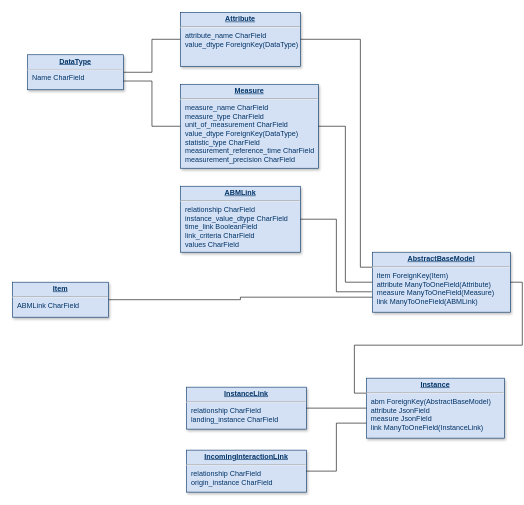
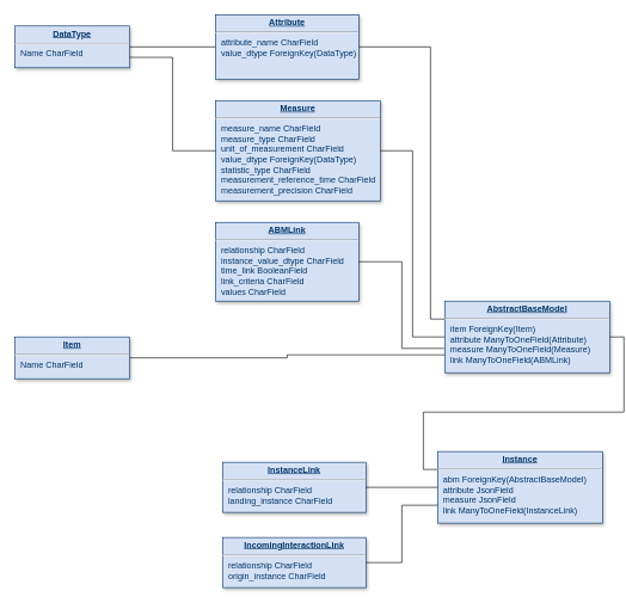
- <mxCell id="3" value="&lt;p style=&quot;margin: 0px ; margin-top: 4px ; text-align: center ; text-decoration: underline&quot;&gt;&lt;b&gt;DataType&lt;/b&gt;&lt;/p&gt;&lt;hr&gt;&lt;p style=&quot;margin: 0px ; margin-left: 8px&quot;&gt;Name CharField&lt;/p&gt;" style="verticalAlign=top;align=left;overflow=fill;fontSize=12;fontFamily=Helvetica;html=1;strokeColor=#003366;shadow=1;fillColor=#D4E1F5;fontColor=#003366" parent="1" vertex="1"><mxGeometry x="45" y="90.82" width="160" height="58.36" as="geometry" /></mxCell>
+ <mxCell id="3" value="&lt;p style=&quot;margin: 0px ; margin-top: 4px ; text-align: center ; text-decoration: underline&quot;&gt;&lt;b&gt;DataType&lt;/b&gt;&lt;/p&gt;&lt;hr&gt;&lt;p style=&quot;margin: 0px ; margin-left: 8px&quot;&gt;Name CharField&lt;/p&gt;" style="verticalAlign=top;align=left;overflow=fill;fontSize=12;fontFamily=Helvetica;html=1;strokeColor=#003366;shadow=1;fillColor=#D4E1F5;fontColor=#003366" parent="1" vertex="1"><mxGeometry x="20" y="35.82" width="160" height="58.36" as="geometry" /></mxCell>
- <mxCell id="12" value="&lt;p style=&quot;margin: 0px ; margin-top: 4px ; text-align: center ; text-decoration: underline&quot;&gt;&lt;b&gt;Item&lt;/b&gt;&lt;/p&gt;&lt;hr&gt;&lt;p style=&quot;margin: 0px ; margin-left: 8px&quot;&gt;ABMLink CharField&lt;/p&gt;" style="verticalAlign=top;align=left;overflow=fill;fontSize=12;fontFamily=Helvetica;html=1;strokeColor=#003366;shadow=1;fillColor=#D4E1F5;fontColor=#003366" vertex="1" parent="1"><mxGeometry x="20" y="470" width="160" height="58.36" as="geometry" /></mxCell>
+ <mxCell id="12" value="&lt;p style=&quot;margin: 0px ; margin-top: 4px ; text-align: center ; text-decoration: underline&quot;&gt;&lt;b&gt;Item&lt;/b&gt;&lt;/p&gt;&lt;hr&gt;&lt;p style=&quot;margin: 0px ; margin-left: 8px&quot;&gt;Name CharField&lt;/p&gt;" style="verticalAlign=top;align=left;overflow=fill;fontSize=12;fontFamily=Helvetica;html=1;strokeColor=#003366;shadow=1;fillColor=#D4E1F5;fontColor=#003366" vertex="1" parent="1"><mxGeometry x="20" y="470" width="160" height="58.36" as="geometry" /></mxCell>
